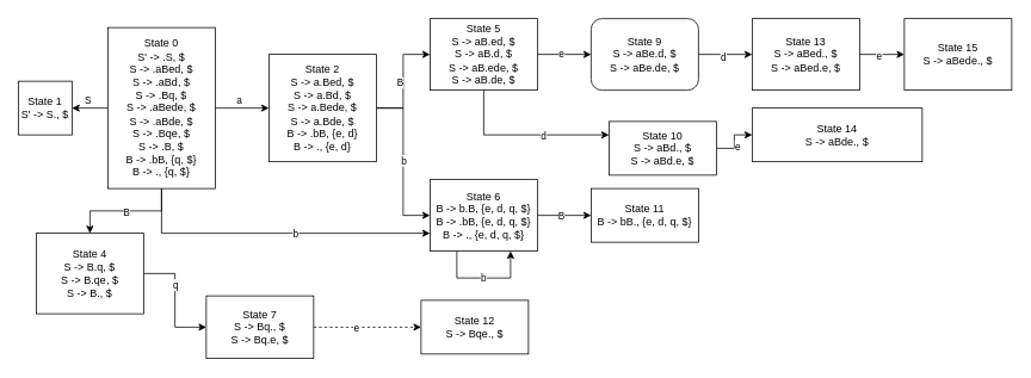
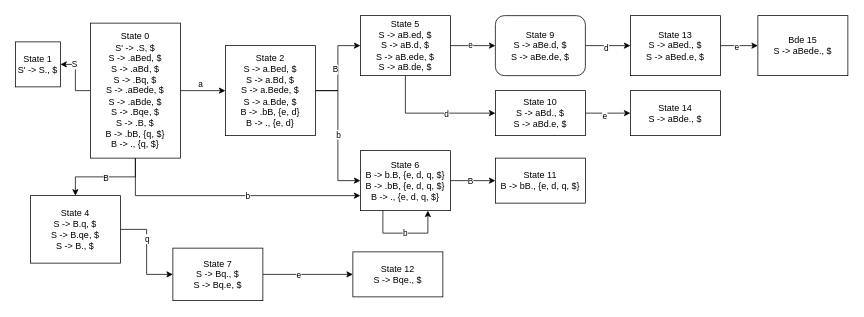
- <mxCell id="45" value="State 15&lt;div&gt;&lt;div&gt;S -&amp;gt; aBede., $&lt;/div&gt;&lt;/div&gt;" style="whiteSpace=wrap;html=1;rounded=0;" parent="1" vertex="1"><mxGeometry x="1010" y="20" width="120" height="80" as="geometry" /></mxCell>
+ <mxCell id="45" value="Bde 15&lt;div&gt;&lt;div&gt;S -&amp;gt; aBede., $&lt;/div&gt;&lt;/div&gt;" style="whiteSpace=wrap;html=1;rounded=0;" parent="1" vertex="1"><mxGeometry x="1010" y="20" width="120" height="80" as="geometry" /></mxCell>
- <mxCell id="16" value="State 1&lt;div&gt;S' -&amp;gt; S., $&lt;/div&gt;" style="rounded=0;whiteSpace=wrap;html=1;" parent="1" vertex="1"><mxGeometry x="20" y="90" width="60" height="60" as="geometry" /></mxCell>
+ <mxCell id="16" value="State 1&lt;div&gt;S' -&amp;gt; S., $&lt;/div&gt;" style="rounded=0;whiteSpace=wrap;html=1;" parent="1" vertex="1"><mxGeometry x="20" y="55" width="60" height="60" as="geometry" /></mxCell>
- <mxCell id="44" value="State 14&lt;div&gt;S -&amp;gt; aBde., $&lt;/div&gt;" style="whiteSpace=wrap;html=1;rounded=0;" parent="1" vertex="1"><mxGeometry x="840" y="120" width="190" height="60" as="geometry" /></mxCell>
+ <mxCell id="44" value="State 14&lt;div&gt;S -&amp;gt; aBde., $&lt;/div&gt;" style="whiteSpace=wrap;html=1;rounded=0;" parent="1" vertex="1"><mxGeometry x="840" y="120" width="120" height="60" as="geometry" /></mxCell>
- <mxCell id="37" value="State 10&lt;div&gt;&lt;div&gt;S -&amp;gt; aBd., $&lt;/div&gt;&lt;div&gt;S -&amp;gt; aBd.e, $&lt;/div&gt;&lt;/div&gt;" style="whiteSpace=wrap;html=1;rounded=0;" parent="1" vertex="1"><mxGeometry x="680" y="135" width="120" height="60" as="geometry" /></mxCell>
+ <mxCell id="37" value="State 10&lt;div&gt;&lt;div&gt;S -&amp;gt; aBd., $&lt;/div&gt;&lt;div&gt;S -&amp;gt; aBd.e, $&lt;/div&gt;&lt;/div&gt;" style="whiteSpace=wrap;html=1;rounded=0;" parent="1" vertex="1"><mxGeometry x="660" y="120" width="120" height="60" as="geometry" /></mxCell>
- <mxCell id="28" value="" style="edgeStyle=orthogonalEdgeStyle;rounded=0;orthogonalLoop=1;jettySize=auto;html=1;dashed=1;" parent="1" source="30" target="31" edge="1"><mxGeometry relative="1" as="geometry" /></mxCell>
+ <mxCell id="28" value="" style="edgeStyle=orthogonalEdgeStyle;rounded=0;orthogonalLoop=1;jettySize=auto;html=1;" parent="1" source="30" target="31" edge="1"><mxGeometry relative="1" as="geometry" /></mxCell>
